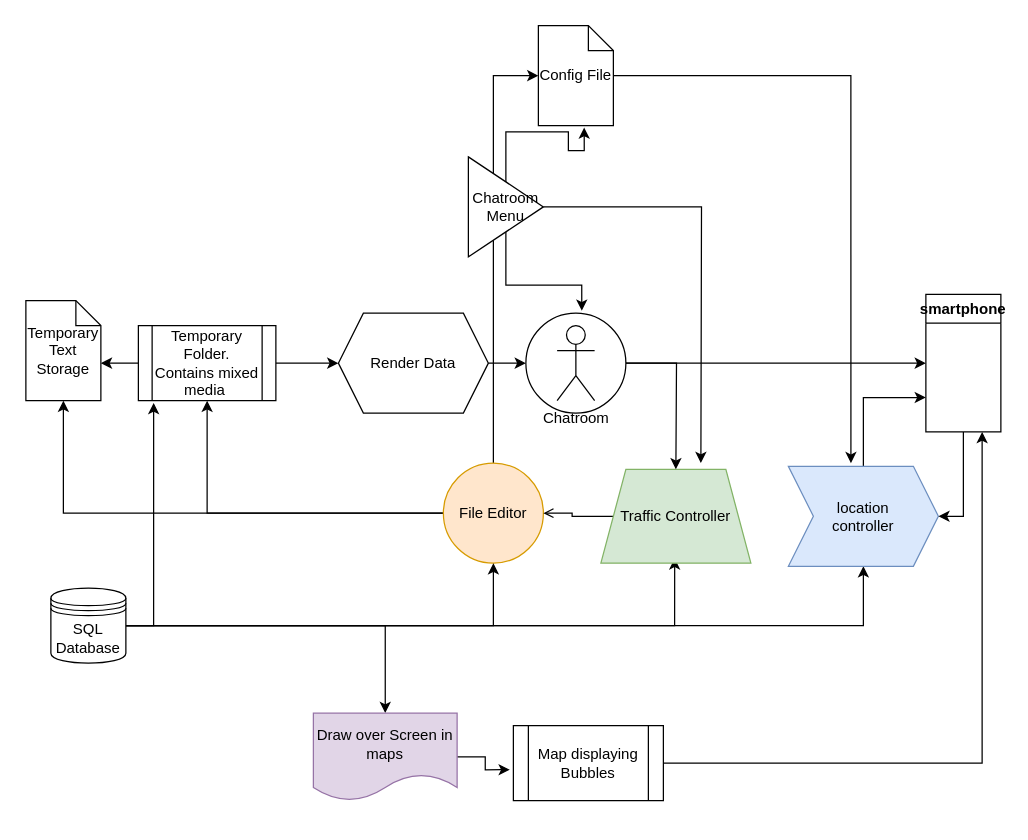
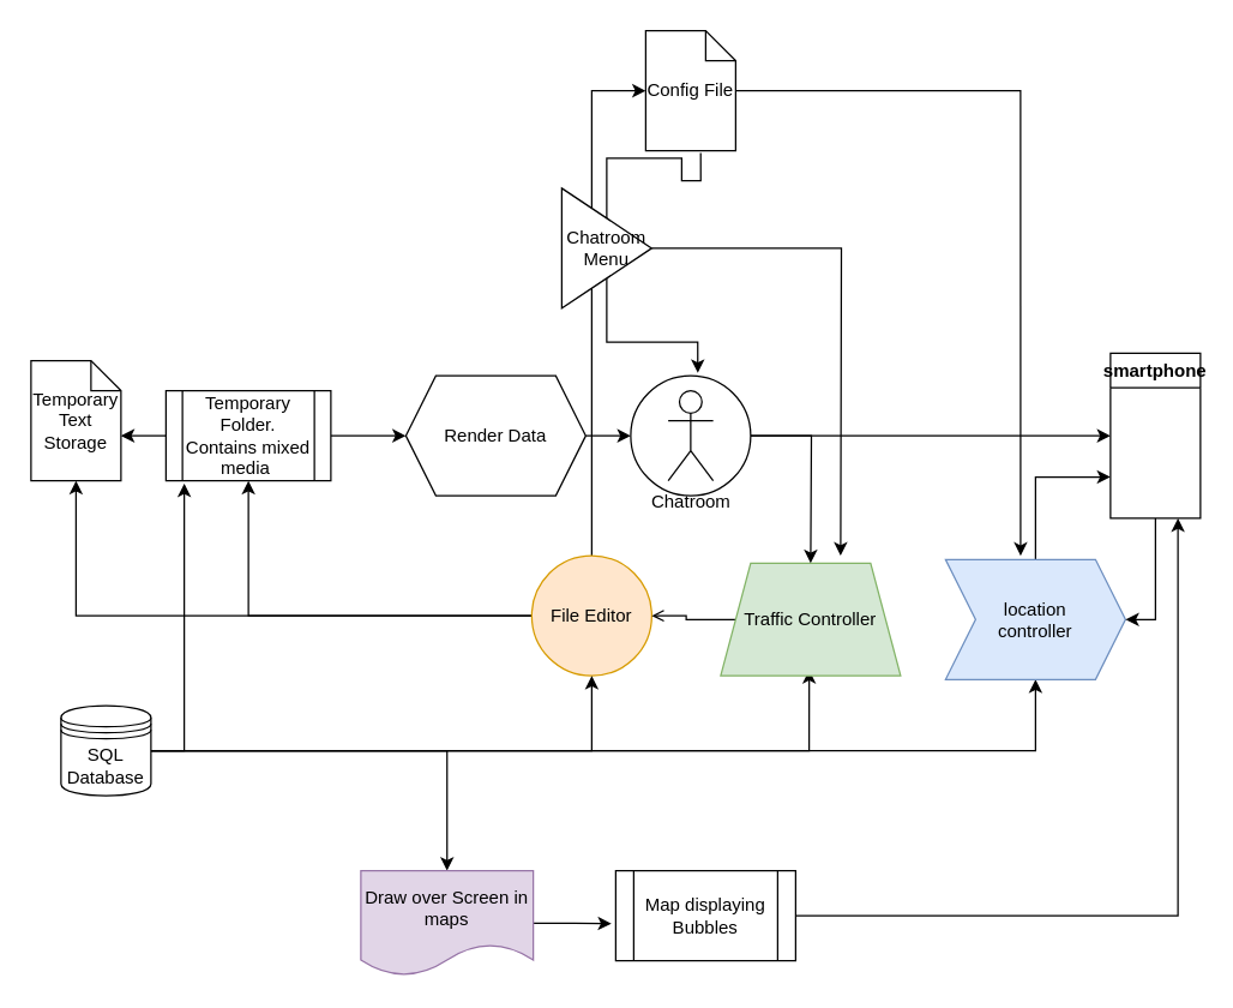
- <mxCell id="34" style="edgeStyle=orthogonalEdgeStyle;rounded=0;orthogonalLoop=1;jettySize=auto;html=1;entryX=0.611;entryY=1.019;entryDx=0;entryDy=0;entryPerimeter=0;" parent="1" source="37" target="33" edge="1"><mxGeometry relative="1" as="geometry" /></mxCell>
+ <mxCell id="34" style="edgeStyle=orthogonalEdgeStyle;rounded=0;orthogonalLoop=1;jettySize=auto;html=1;entryX=0.611;entryY=1.019;entryDx=0;entryDy=0;entryPerimeter=0;endArrow=none;" parent="1" source="37" target="33" edge="1"><mxGeometry relative="1" as="geometry" /></mxCell>
- <mxCell id="29" value="Draw over Screen in maps" style="shape=document;whiteSpace=wrap;html=1;boundedLbl=1;fillColor=#e1d5e7;strokeColor=#9673a6;" parent="1" vertex="1"><mxGeometry x="250" y="570" width="115" height="70" as="geometry" /></mxCell>
+ <mxCell id="29" value="Draw over Screen in maps" style="shape=document;whiteSpace=wrap;html=1;boundedLbl=1;fillColor=#e1d5e7;strokeColor=#9673a6;" parent="1" vertex="1"><mxGeometry x="240" y="580" width="115" height="70" as="geometry" /></mxCell>
